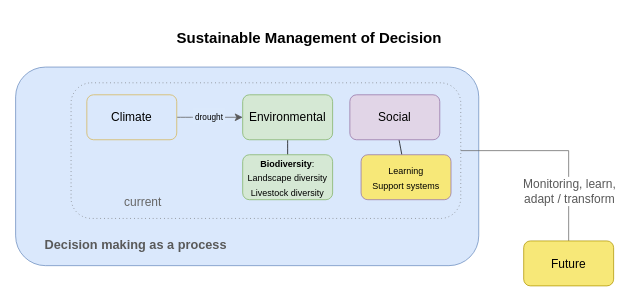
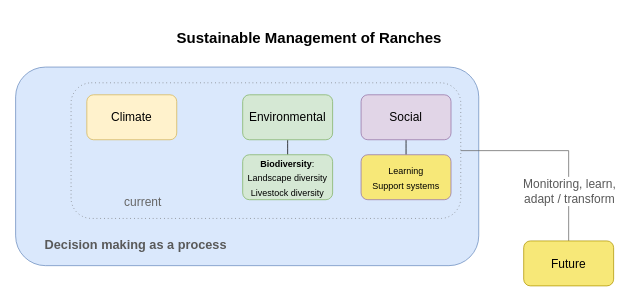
- <mxCell id="4" value="&lt;font style=&quot;font-size: 20px;&quot;&gt;Sustainable Management of Decision&lt;/font&gt;" style="rounded=1;whiteSpace=wrap;html=1;fontSize=16;strokeColor=none;fontStyle=1" vertex="1" parent="1"><mxGeometry x="33" y="20" width="758" height="60" as="geometry" /></mxCell>
+ <mxCell id="4" value="&lt;font style=&quot;font-size: 20px;&quot;&gt;Sustainable Management of Ranches&lt;/font&gt;" style="rounded=1;whiteSpace=wrap;html=1;fontSize=16;strokeColor=none;fontStyle=1" vertex="1" parent="1"><mxGeometry x="33" y="20" width="758" height="60" as="geometry" /></mxCell>
- <mxCell id="12" value="Climate" style="rounded=1;whiteSpace=wrap;html=1;fontSize=16;fillColor=#dae8fc;strokeColor=#d6b656;" vertex="1" parent="1"><mxGeometry x="115" y="126" width="120" height="60" as="geometry" /></mxCell>
+ <mxCell id="12" value="Climate" style="rounded=1;whiteSpace=wrap;html=1;fontSize=16;fillColor=#fff2cc;strokeColor=#d6b656;" vertex="1" parent="1"><mxGeometry x="115" y="126" width="120" height="60" as="geometry" /></mxCell>
- <mxCell id="10" style="edgeStyle=none;curved=1;rounded=0;orthogonalLoop=1;jettySize=auto;html=1;fontSize=12;startSize=8;endSize=8;strokeColor=#595959;" edge="1" parent="1" source="12" target="6"><mxGeometry relative="1" as="geometry" /></mxCell>
- <mxCell id="11" value="&lt;font style=&quot;font-size: 11px;&quot;&gt;&amp;nbsp;drought&amp;nbsp;&lt;/font&gt;" style="edgeLabel;html=1;align=center;verticalAlign=middle;resizable=0;points=[];fontSize=16;labelBackgroundColor=#dbe9fc;" vertex="1" connectable="0" parent="10"><mxGeometry x="0.023" y="-3" relative="1" as="geometry"><mxPoint x="-3" y="-6" as="offset" /></mxGeometry></mxCell>
- <mxCell id="8" value="Social" style="whiteSpace=wrap;html=1;fontSize=16;rounded=1;fillColor=#e1d5e7;strokeColor=#9673a6;" vertex="1" parent="1"><mxGeometry x="466" y="126" width="120" height="60" as="geometry" /></mxCell>
+ <mxCell id="8" value="Social" style="whiteSpace=wrap;html=1;fontSize=16;rounded=1;fillColor=#e1d5e7;strokeColor=#9673a6;" vertex="1" parent="1"><mxGeometry x="481" y="126" width="120" height="60" as="geometry" /></mxCell>
